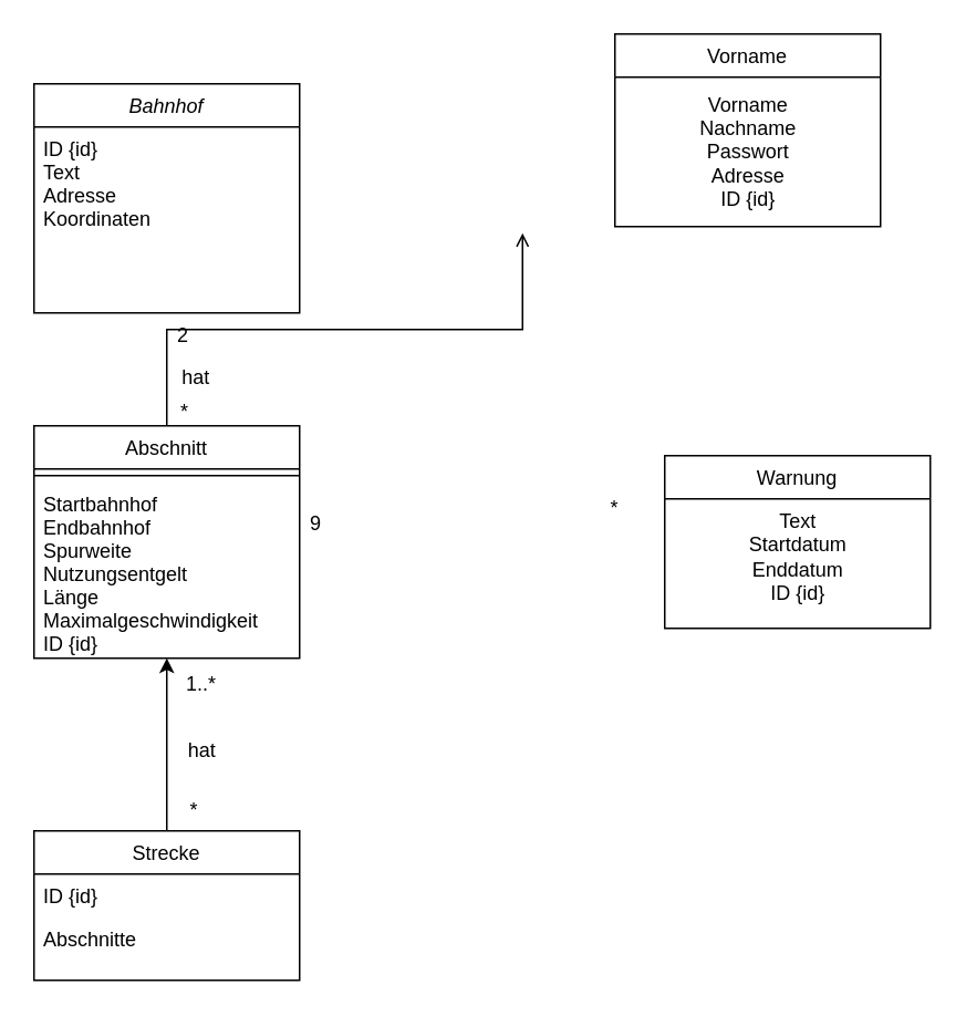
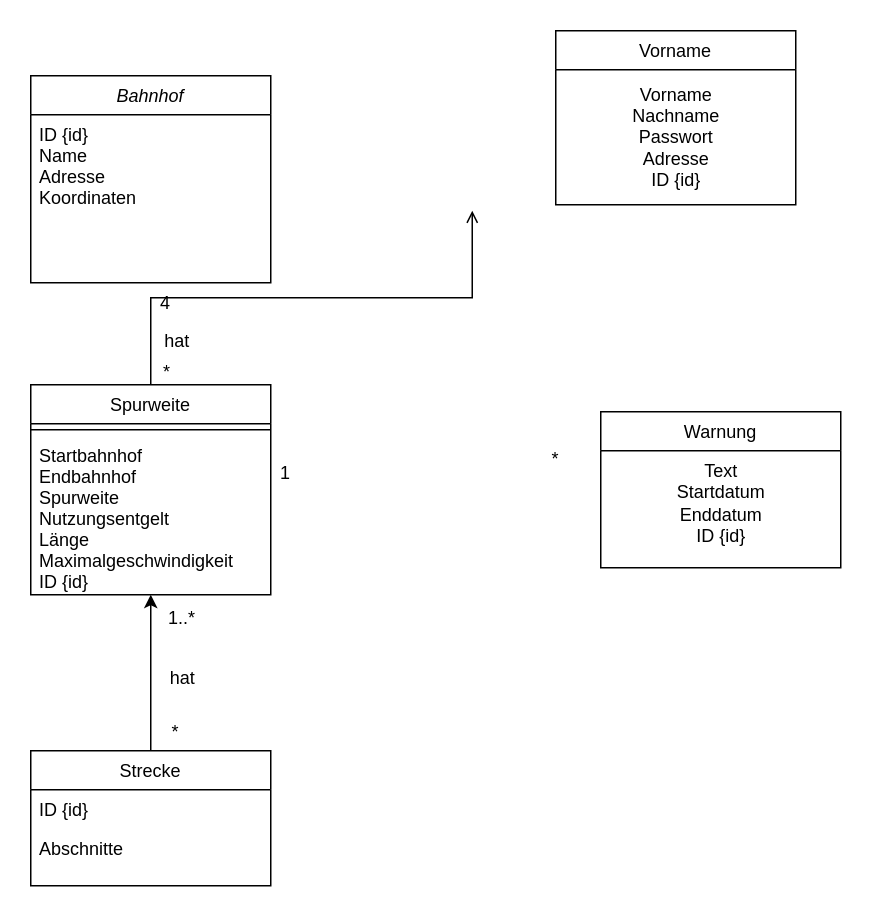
- <mxCell id="3" value="ID {id}&#10;Text&#10;Adresse&#10;Koordinaten" style="text;align=left;verticalAlign=top;spacingLeft=4;spacingRight=4;overflow=hidden;rotatable=0;points=[[0,0.5],[1,0.5]];portConstraint=eastwest;" parent="2" vertex="1"><mxGeometry y="26" width="160" height="74" as="geometry" /></mxCell>
+ <mxCell id="3" value="ID {id}&#10;Name&#10;Adresse&#10;Koordinaten" style="text;align=left;verticalAlign=top;spacingLeft=4;spacingRight=4;overflow=hidden;rotatable=0;points=[[0,0.5],[1,0.5]];portConstraint=eastwest;" parent="2" vertex="1"><mxGeometry y="26" width="160" height="74" as="geometry" /></mxCell>
- <mxCell id="16" value="2" style="resizable=0;align=right;verticalAlign=bottom;labelBackgroundColor=none;fontSize=12;" parent="1" connectable="0" vertex="1"><mxGeometry x="314.333" y="140" as="geometry"><mxPoint x="-200" y="70" as="offset" /></mxGeometry></mxCell>
+ <mxCell id="16" value="4" style="resizable=0;align=right;verticalAlign=bottom;labelBackgroundColor=none;fontSize=12;" parent="1" connectable="0" vertex="1"><mxGeometry x="314.333" y="140" as="geometry"><mxPoint x="-200" y="70" as="offset" /></mxGeometry></mxCell>
- <mxCell id="4" value="Abschnitt" style="swimlane;fontStyle=0;align=center;verticalAlign=top;childLayout=stackLayout;horizontal=1;startSize=26;horizontalStack=0;resizeParent=1;resizeLast=0;collapsible=1;marginBottom=0;rounded=0;shadow=0;strokeWidth=1;" parent="1" vertex="1"><mxGeometry x="20" y="256" width="160" height="140" as="geometry"><mxRectangle x="130" y="380" width="160" height="26" as="alternateBounds" /></mxGeometry></mxCell>
+ <mxCell id="4" value="Spurweite" style="swimlane;fontStyle=0;align=center;verticalAlign=top;childLayout=stackLayout;horizontal=1;startSize=26;horizontalStack=0;resizeParent=1;resizeLast=0;collapsible=1;marginBottom=0;rounded=0;shadow=0;strokeWidth=1;" parent="1" vertex="1"><mxGeometry x="20" y="256" width="160" height="140" as="geometry"><mxRectangle x="130" y="380" width="160" height="26" as="alternateBounds" /></mxGeometry></mxCell>
- <mxCell id="20" value="9" style="text;html=1;strokeColor=none;fillColor=none;align=center;verticalAlign=middle;whiteSpace=wrap;rounded=0;" vertex="1" parent="1"><mxGeometry x="160" y="300" width="60" height="30" as="geometry" /></mxCell>
+ <mxCell id="20" value="1" style="text;html=1;strokeColor=none;fillColor=none;align=center;verticalAlign=middle;whiteSpace=wrap;rounded=0;" vertex="1" parent="1"><mxGeometry x="160" y="300" width="60" height="30" as="geometry" /></mxCell>
